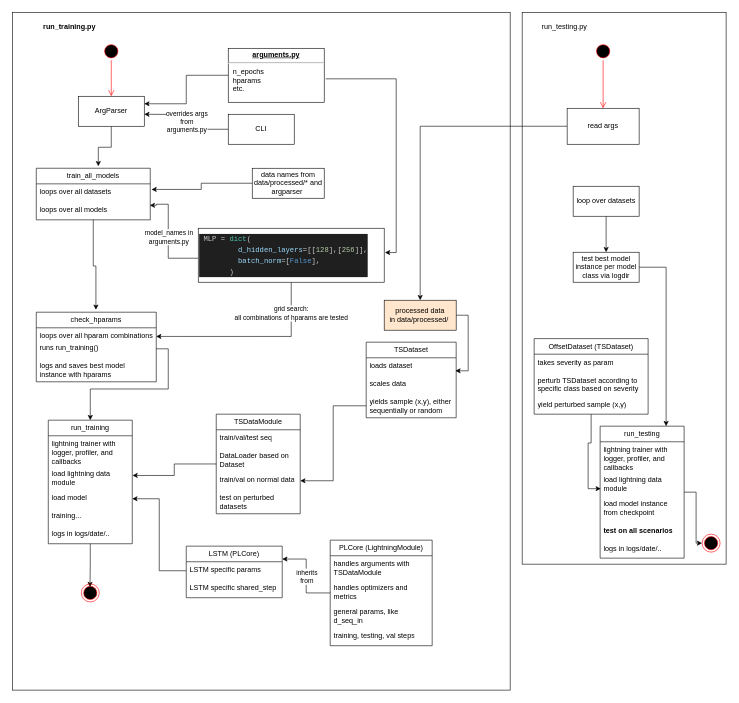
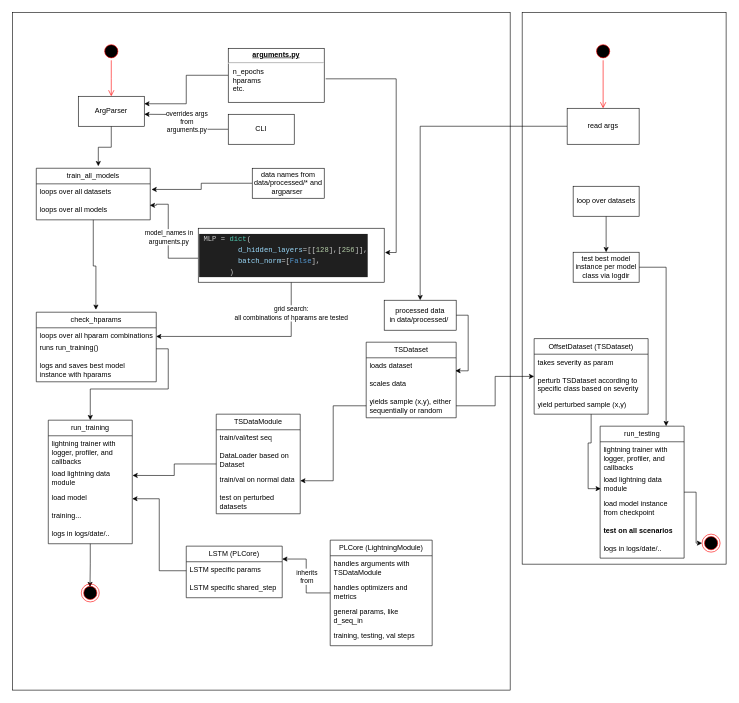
- <mxCell id="7" value="run_training.py" style="text;align=center;fontStyle=1;verticalAlign=middle;spacingLeft=3;spacingRight=3;strokeColor=none;rotatable=0;points=[[0,0.5],[1,0.5]];portConstraint=eastwest;html=1;" vertex="1" parent="1"><mxGeometry x="70" y="30" width="90" height="30" as="geometry" /></mxCell>
- <mxCell id="67" value="run_testing.py" style="text;html=1;align=center;verticalAlign=middle;resizable=0;points=[];autosize=1;strokeColor=none;fillColor=none;" vertex="1" parent="1"><mxGeometry x="890" y="30" width="100" height="30" as="geometry" /></mxCell>
- <mxCell id="58" value="processed data in&amp;nbsp;data/processed/&amp;nbsp;" style="html=1;whiteSpace=wrap;fillColor=#ffe6cc;" vertex="1" parent="1"><mxGeometry x="640" y="500" width="120" height="50" as="geometry" /></mxCell>
+ <mxCell id="58" value="processed data in&amp;nbsp;data/processed/&amp;nbsp;" style="html=1;whiteSpace=wrap;" vertex="1" parent="1"><mxGeometry x="640" y="500" width="120" height="50" as="geometry" /></mxCell>
+ <mxCell id="41" style="edgeStyle=orthogonalEdgeStyle;rounded=0;orthogonalLoop=1;jettySize=auto;html=1;exitX=1;exitY=0.5;exitDx=0;exitDy=0;" edge="1" parent="1" source="45" target="60"><mxGeometry relative="1" as="geometry" /></mxCell>
